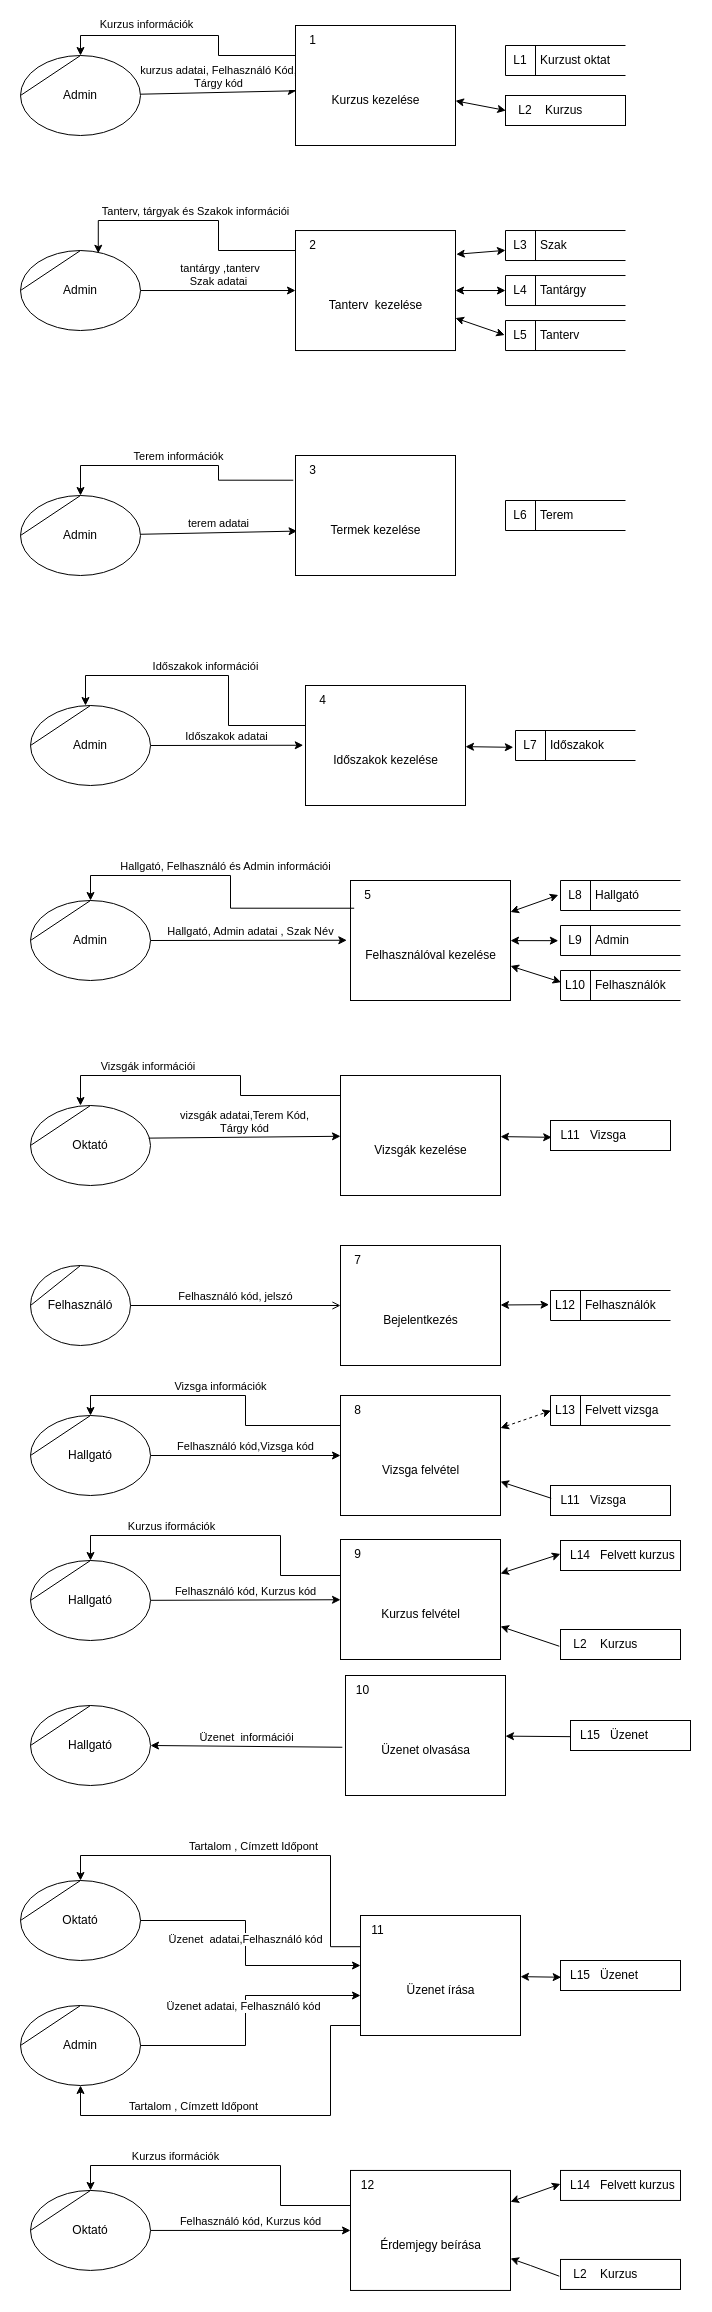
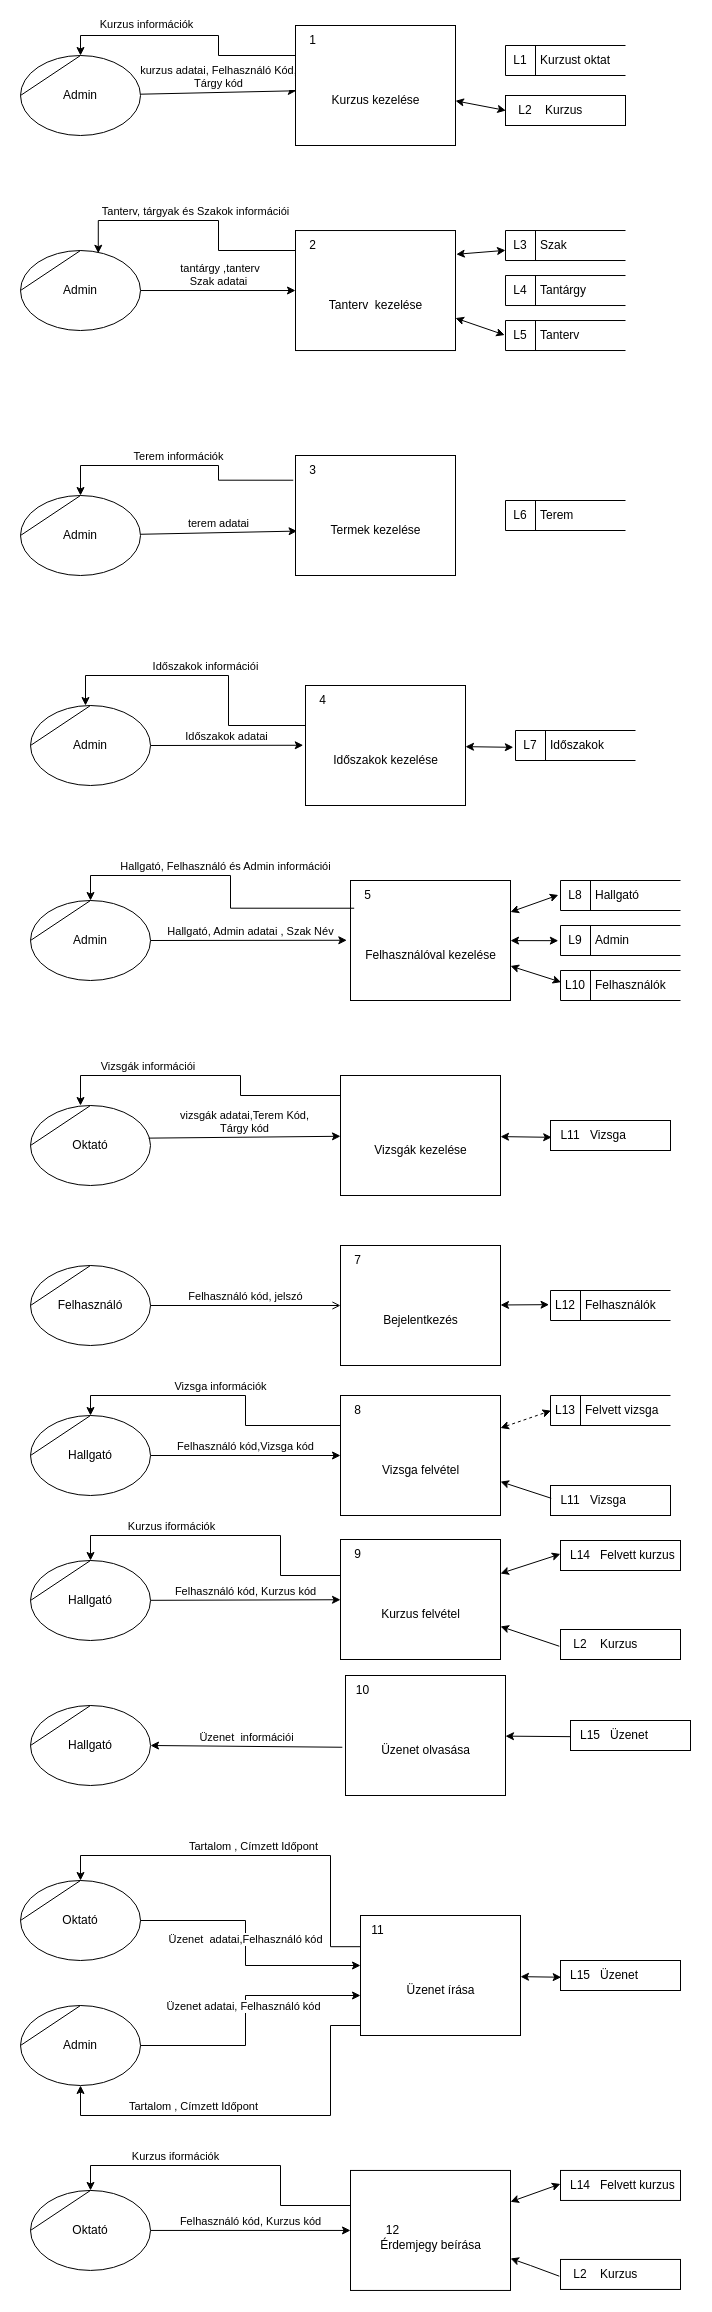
- <mxCell id="21" value="" style="endArrow=classic;startArrow=classic;html=1;rounded=0;verticalAlign=bottom;" edge="1" parent="1" source="8" target="96"><mxGeometry width="50" height="50" relative="1" as="geometry"><mxPoint x="235" y="470.03" as="sourcePoint" /><mxPoint x="525" y="286.459" as="targetPoint" /></mxGeometry></mxCell>
- <mxCell id="3" value="Felhasználó" style="shape=stencil(tZRtjoMgEIZPw98GJR6gYXfvQe10nZQCAbYft99RNKlW7GajiTGZeeXhnZGBCRka5YCVvGHig5VlwTm9Kb5NYhUc1DElr8qjOmhISojenuGGx9gz0DTgMbaq+GR8T9+0j5C1NYYgaE0YKU86wRQaWsvvCdZv/xhFjvgXiOB7kynLyq+/Y3fVNuBiI79j7OB+db/rgceOi61+3Grg4v9YISmTO9xCHlR9/vb2xxxnzYDW6AK8OfLTeZzO66ynzM5CnqyHBUsn1DqN9UITnWoH/kUY5Iu9PtVUzRY1jx4IGk22K9UioSs+44+uvFxl3bKX1nTZdE12iV8=);whiteSpace=wrap;html=1;" vertex="1" parent="1"><mxGeometry x="30" y="1265" width="100" height="80" as="geometry" /></mxCell>
+ <mxCell id="3" value="Felhasználó" style="shape=stencil(tZRtjoMgEIZPw98GJR6gYXfvQe10nZQCAbYft99RNKlW7GajiTGZeeXhnZGBCRka5YCVvGHig5VlwTm9Kb5NYhUc1DElr8qjOmhISojenuGGx9gz0DTgMbaq+GR8T9+0j5C1NYYgaE0YKU86wRQaWsvvCdZv/xhFjvgXiOB7kynLyq+/Y3fVNuBiI79j7OB+db/rgceOi61+3Grg4v9YISmTO9xCHlR9/vb2xxxnzYDW6AK8OfLTeZzO66ynzM5CnqyHBUsn1DqN9UITnWoH/kUY5Iu9PtVUzRY1jx4IGk22K9UioSs+44+uvFxl3bKX1nTZdE12iV8=);whiteSpace=wrap;html=1;" vertex="1" parent="1"><mxGeometry x="30" y="1265" width="120" height="80" as="geometry" /></mxCell>
- <mxCell id="130" value="12" style="text;html=1;strokeColor=none;fillColor=none;align=center;verticalAlign=middle;whiteSpace=wrap;rounded=0;movable=0;resizable=0;rotatable=0;cloneable=0;deletable=0;connectable=0;allowArrows=0;pointerEvents=1;" vertex="1" parent="129"><mxGeometry width="35" height="30" as="geometry" /></mxCell>
+ <mxCell id="130" value="12" style="text;html=1;strokeColor=none;fillColor=none;align=center;verticalAlign=middle;whiteSpace=wrap;rounded=0;movable=0;resizable=0;rotatable=0;cloneable=0;deletable=0;connectable=0;allowArrows=0;pointerEvents=1;" vertex="1" parent="129"><mxGeometry x="25" y="45" width="35" height="30" as="geometry" /></mxCell>
